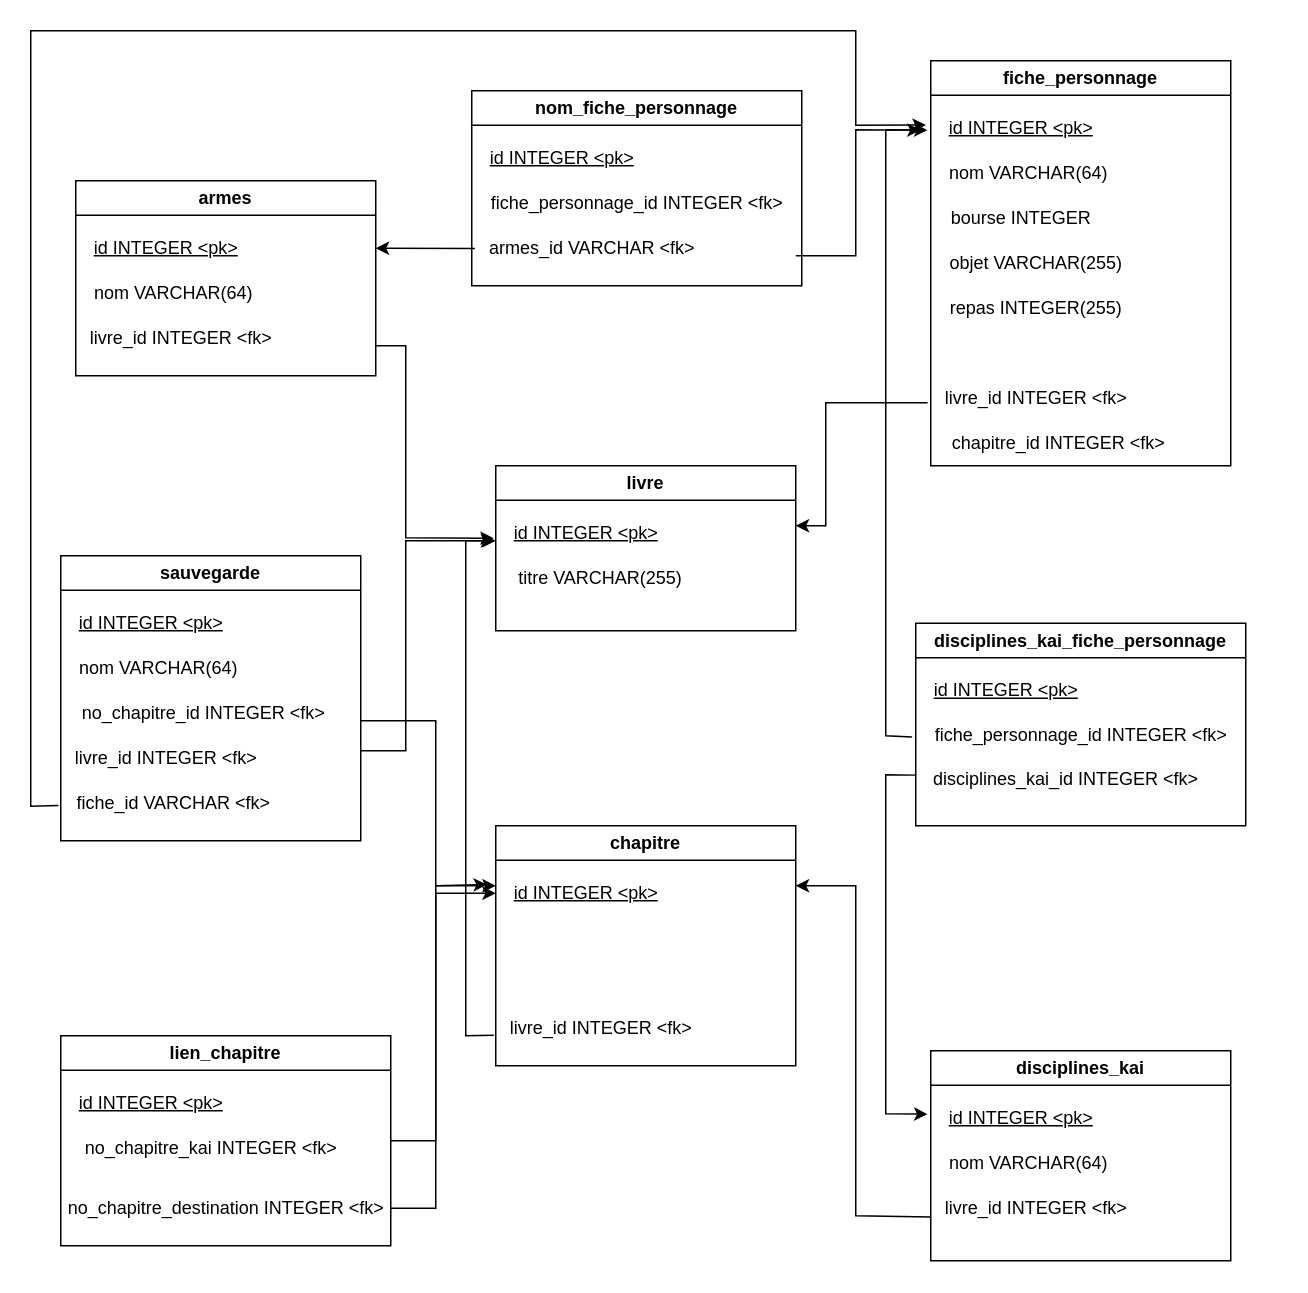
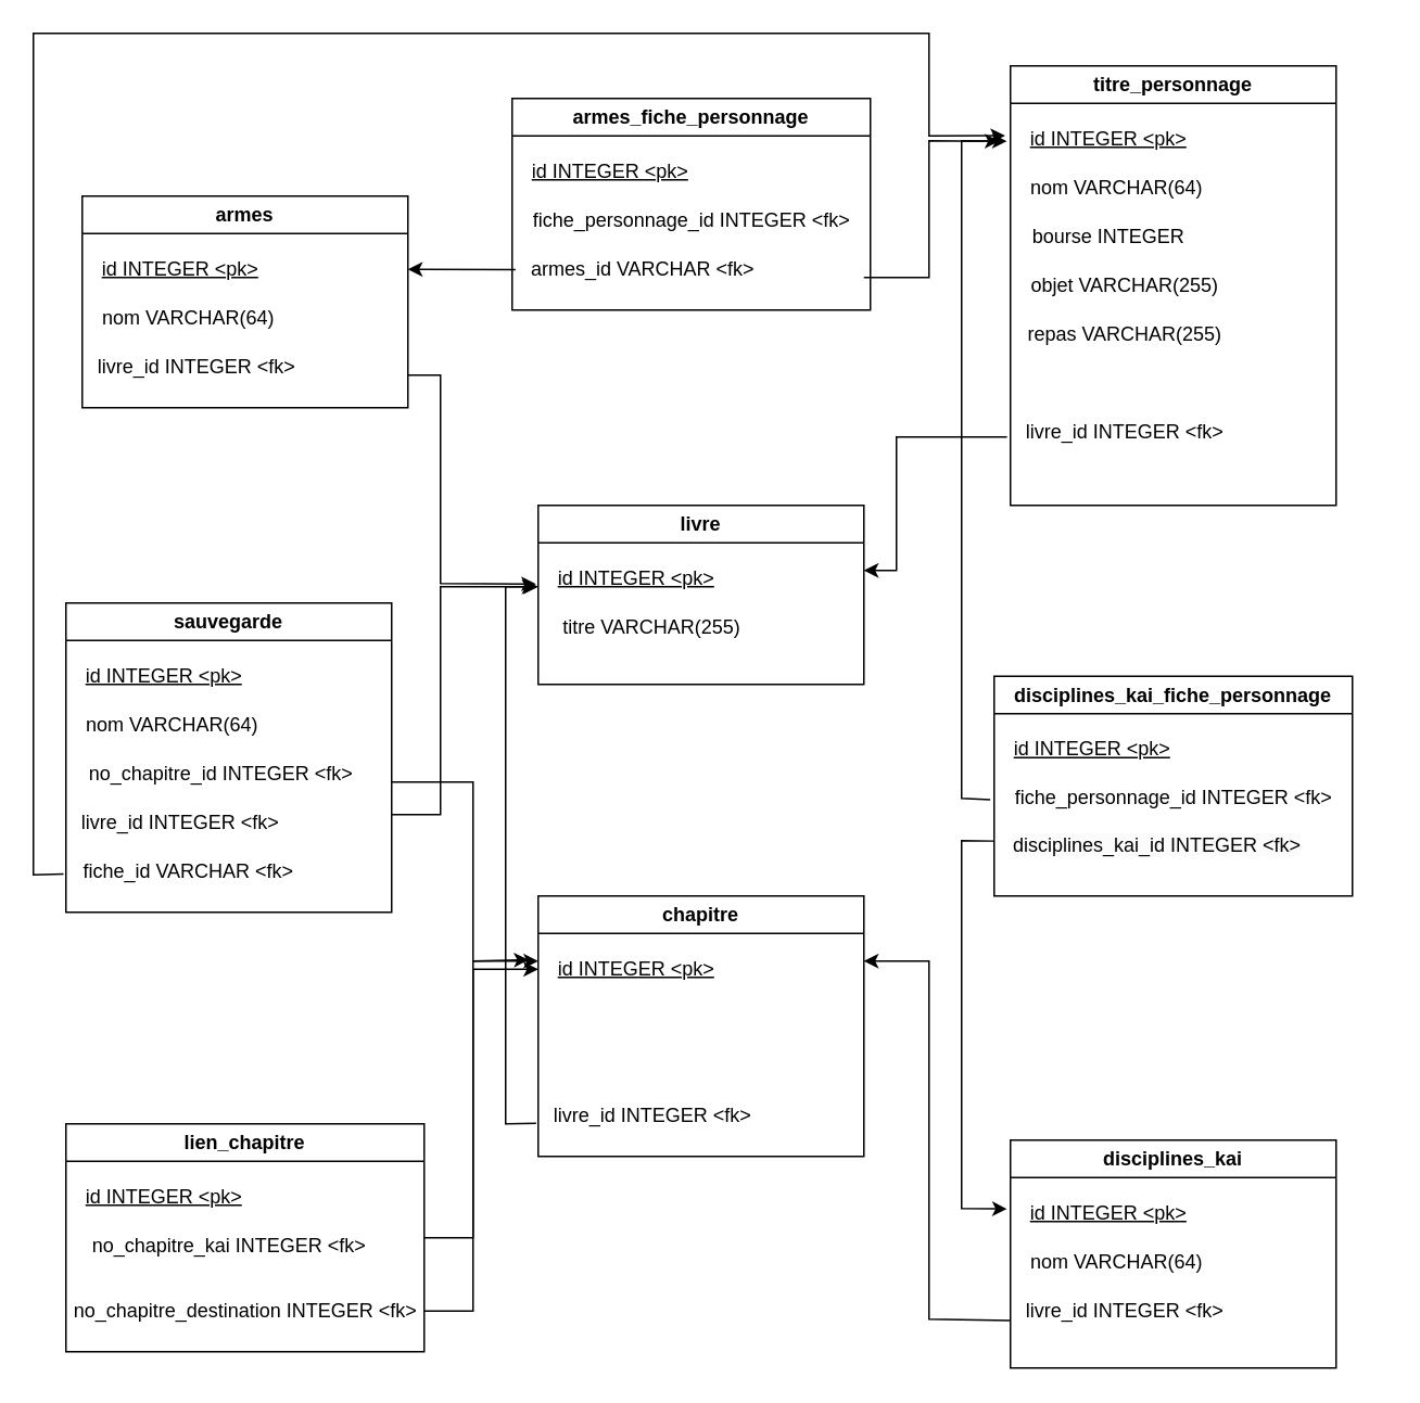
- <mxCell id="27" value="fiche_personnage" style="swimlane;whiteSpace=wrap;html=1;" vertex="1" parent="1"><mxGeometry x="620" y="40" width="200" height="270" as="geometry" /></mxCell>
+ <mxCell id="27" value="titre_personnage" style="swimlane;whiteSpace=wrap;html=1;" vertex="1" parent="1"><mxGeometry x="620" y="40" width="200" height="270" as="geometry" /></mxCell>
- <mxCell id="6" value="nom_fiche_personnage" style="swimlane;whiteSpace=wrap;html=1;startSize=23;" vertex="1" parent="1"><mxGeometry x="314" y="60" width="220" height="130" as="geometry" /></mxCell>
+ <mxCell id="6" value="armes_fiche_personnage" style="swimlane;whiteSpace=wrap;html=1;startSize=23;" vertex="1" parent="1"><mxGeometry x="314" y="60" width="220" height="130" as="geometry" /></mxCell>
- <mxCell id="32" value="repas INTEGER(255)" style="text;html=1;align=center;verticalAlign=middle;resizable=0;points=[];autosize=1;strokeColor=none;fillColor=none;" vertex="1" parent="27"><mxGeometry y="150" width="140" height="30" as="geometry" /></mxCell>
+ <mxCell id="32" value="repas VARCHAR(255)" style="text;html=1;align=center;verticalAlign=middle;resizable=0;points=[];autosize=1;strokeColor=none;fillColor=none;" vertex="1" parent="27"><mxGeometry y="150" width="140" height="30" as="geometry" /></mxCell>
- <mxCell id="34" value="chapitre_id INTEGER &amp;lt;fk&amp;gt;" style="text;html=1;align=center;verticalAlign=middle;resizable=0;points=[];autosize=1;strokeColor=none;fillColor=none;" vertex="1" parent="27"><mxGeometry y="240" width="170" height="30" as="geometry" /></mxCell>
